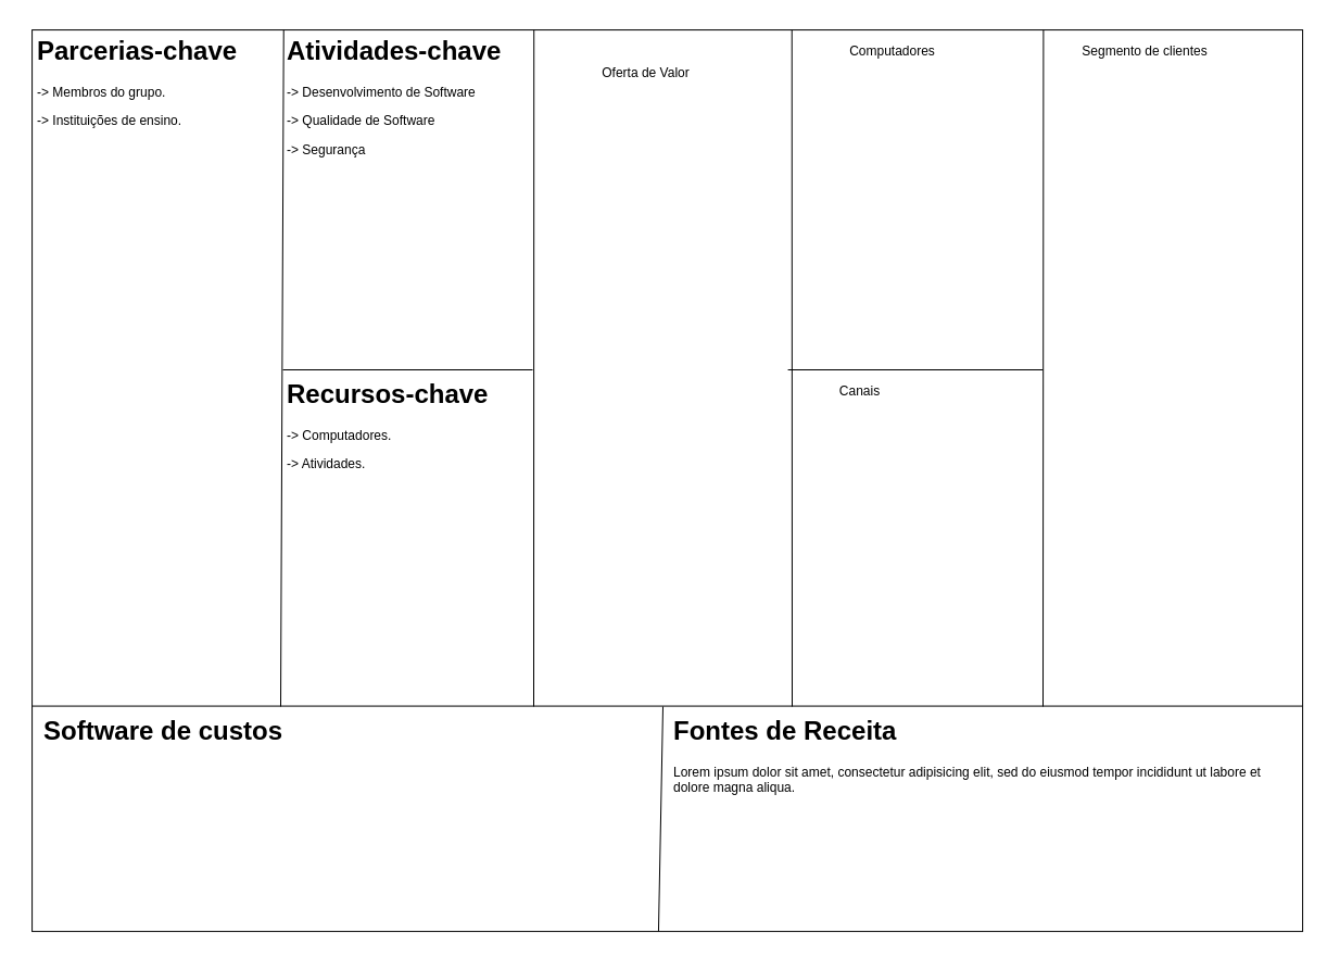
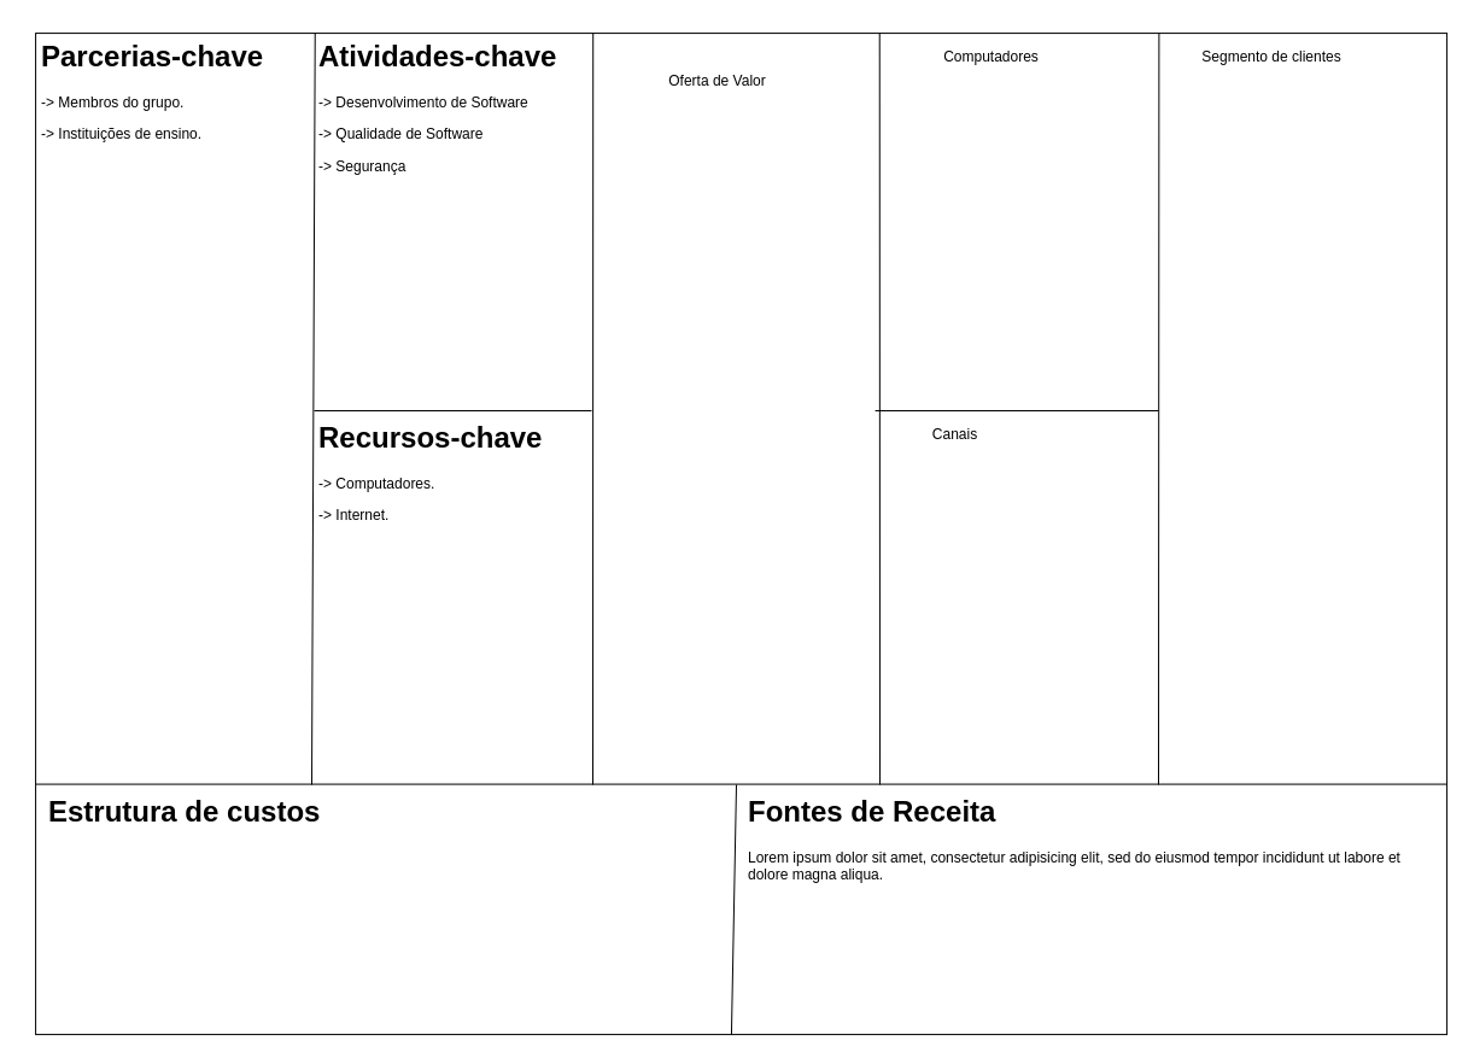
- <mxCell id="8" value="&lt;h1&gt;Recursos-chave&lt;/h1&gt;&lt;p&gt;-&amp;gt; Computadores.&lt;/p&gt;&lt;p&gt;-&amp;gt; Atividades.&lt;/p&gt;" style="text;html=1;strokeColor=none;fillColor=none;spacing=5;spacingTop=-20;whiteSpace=wrap;overflow=hidden;rounded=0;" vertex="1" parent="3"><mxGeometry x="230" y="315.92" width="230" height="304.08" as="geometry" /></mxCell>
+ <mxCell id="8" value="&lt;h1&gt;Recursos-chave&lt;/h1&gt;&lt;p&gt;-&amp;gt; Computadores.&lt;/p&gt;&lt;p&gt;-&amp;gt; Internet.&lt;/p&gt;" style="text;html=1;strokeColor=none;fillColor=none;spacing=5;spacingTop=-20;whiteSpace=wrap;overflow=hidden;rounded=0;" vertex="1" parent="3"><mxGeometry x="230" y="315.92" width="230" height="304.08" as="geometry" /></mxCell>
- <mxCell id="9" value="&lt;h1&gt;Software de custos&lt;/h1&gt;&lt;p&gt;&lt;br&gt;&lt;/p&gt;" style="text;html=1;strokeColor=none;fillColor=none;spacing=5;spacingTop=-20;whiteSpace=wrap;overflow=hidden;rounded=0;" vertex="1" parent="3"><mxGeometry x="5.92" y="625.92" width="574.08" height="204.08" as="geometry" /></mxCell>
+ <mxCell id="9" value="&lt;h1&gt;Estrutura de custos&lt;/h1&gt;&lt;p&gt;&lt;br&gt;&lt;/p&gt;" style="text;html=1;strokeColor=none;fillColor=none;spacing=5;spacingTop=-20;whiteSpace=wrap;overflow=hidden;rounded=0;" vertex="1" parent="3"><mxGeometry x="5.92" y="625.92" width="574.08" height="204.08" as="geometry" /></mxCell>
